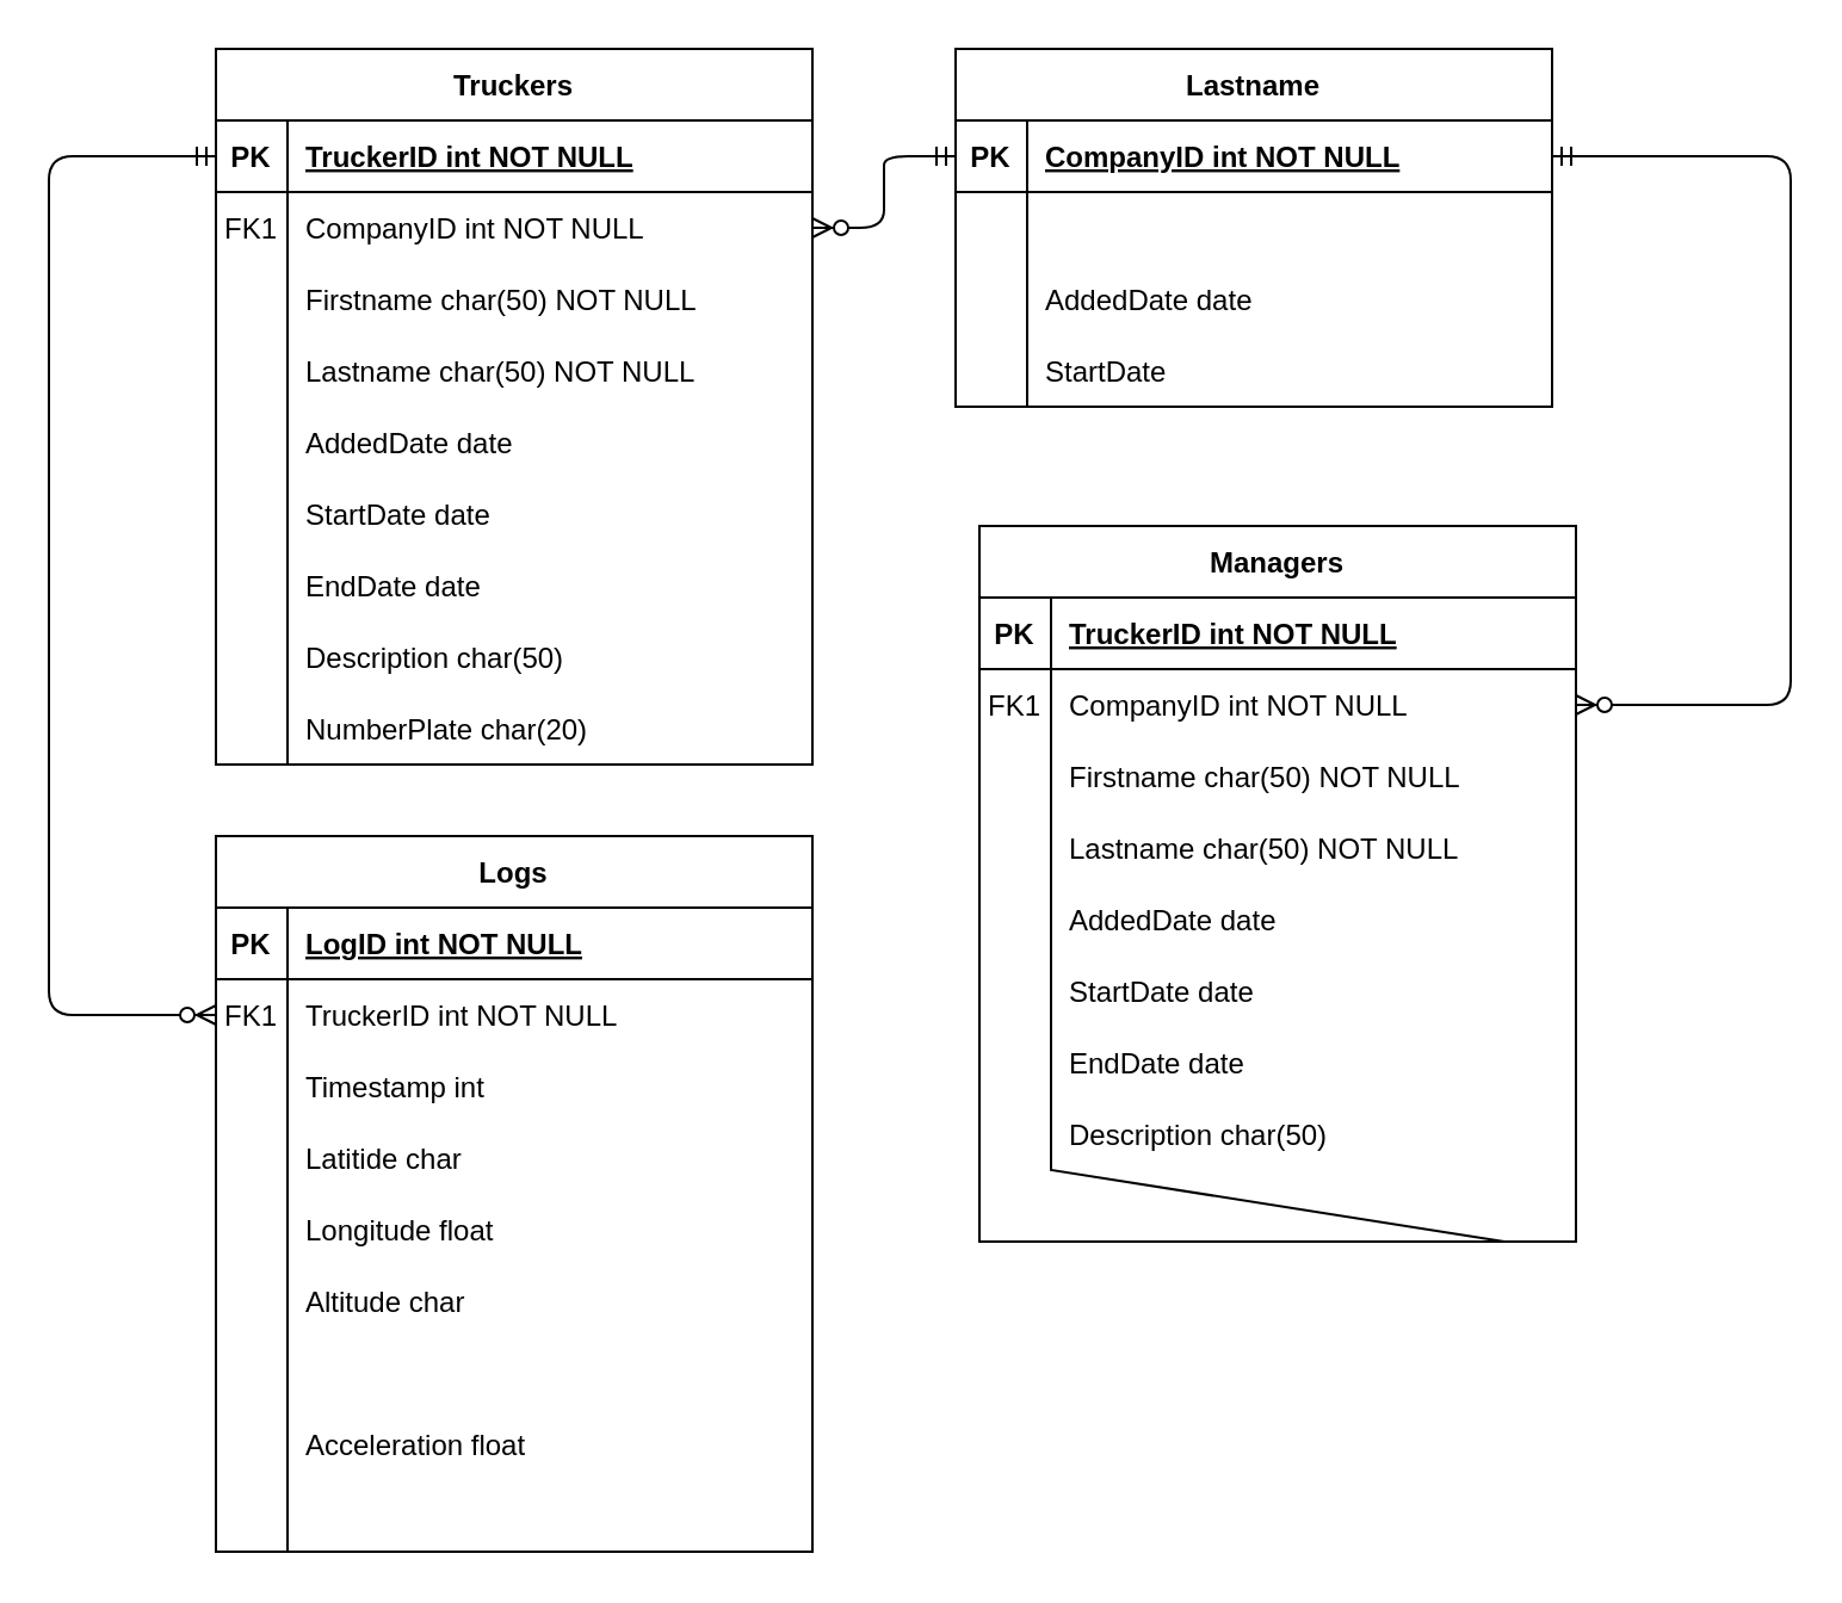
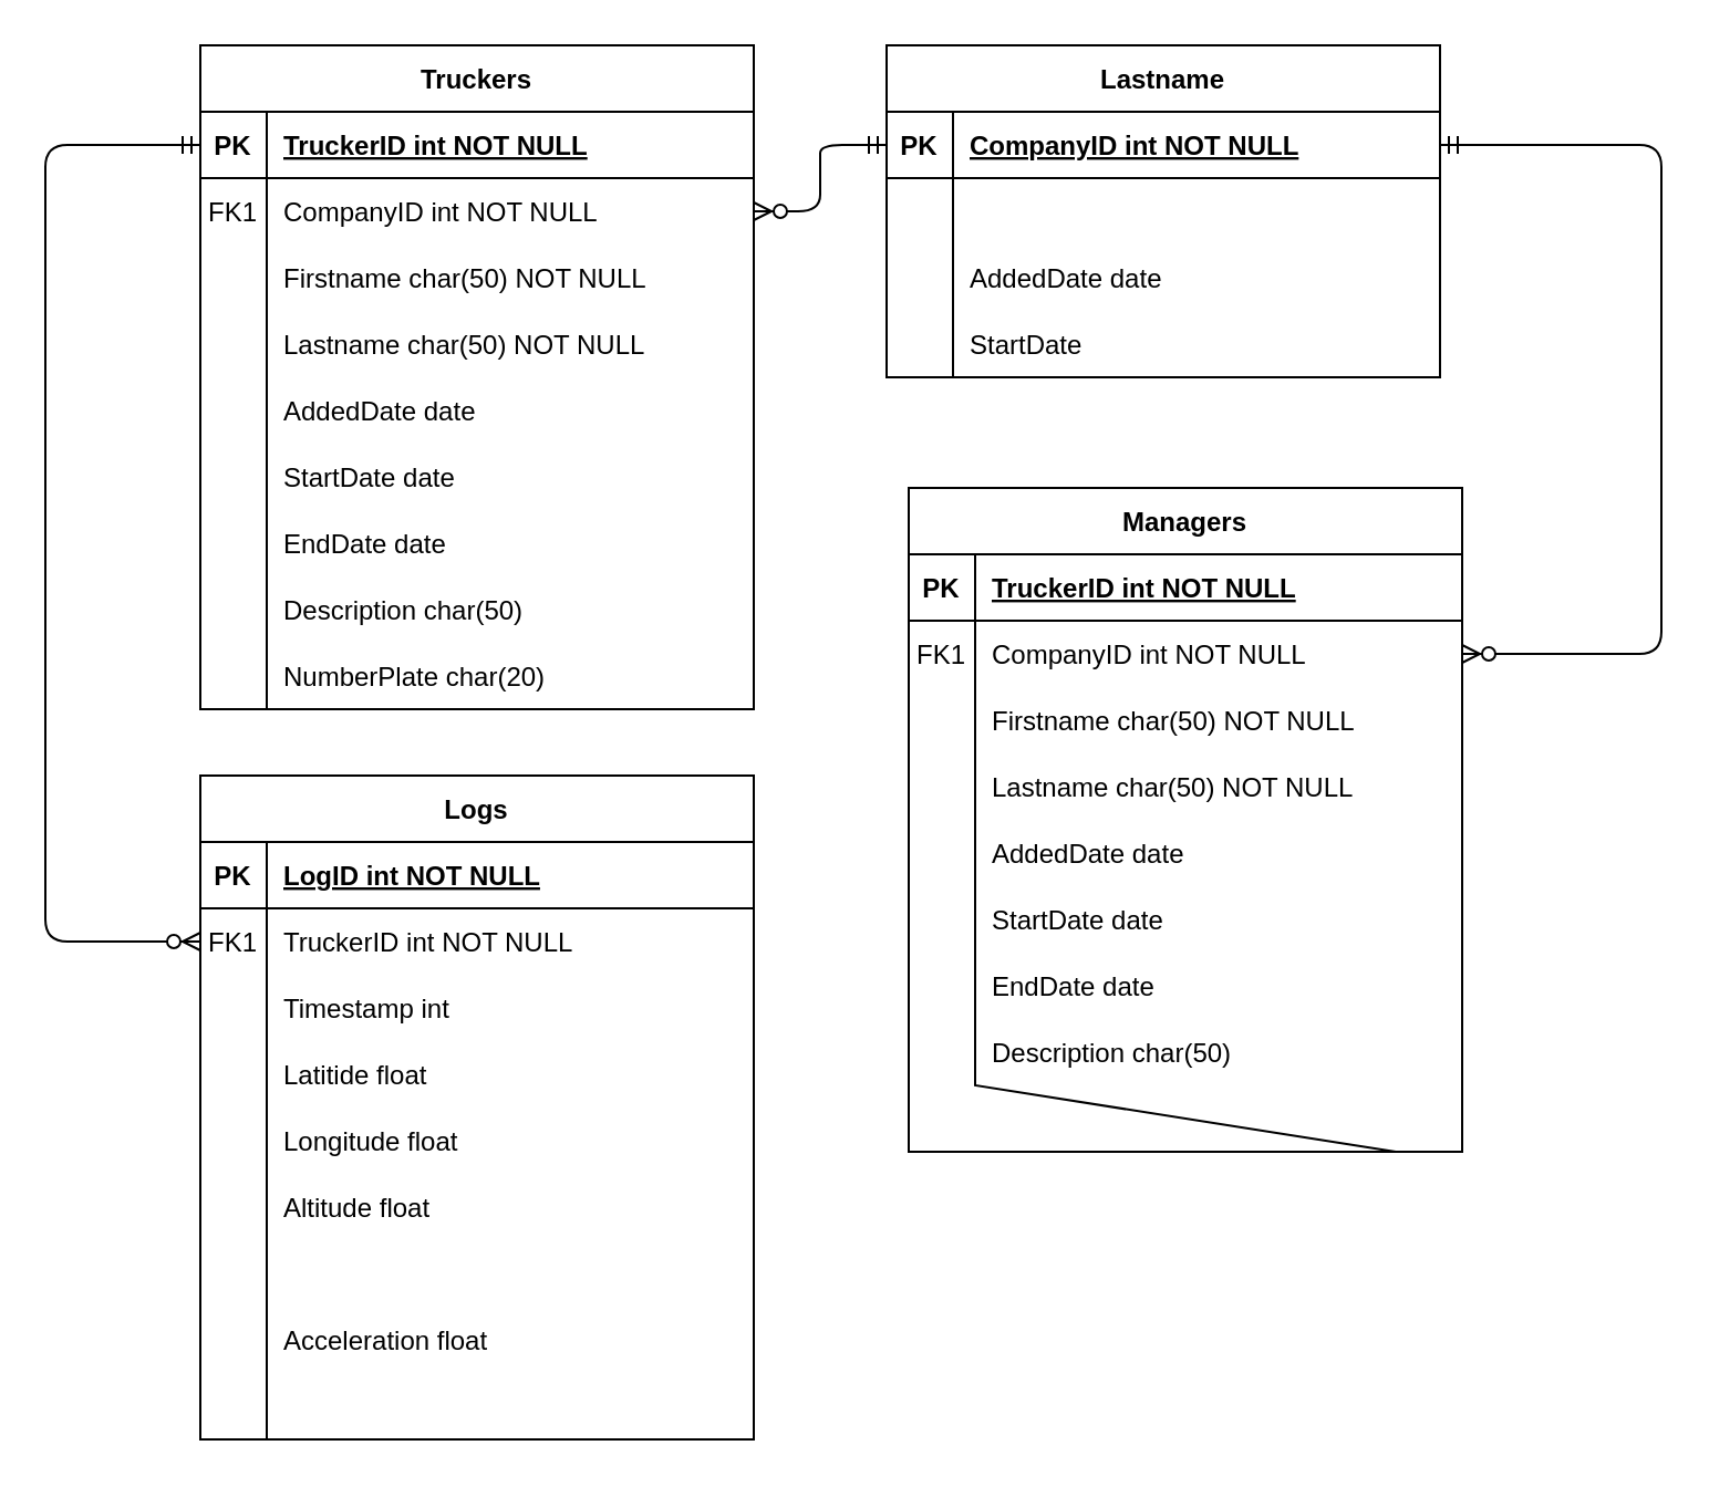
- <mxCell id="84" value="Latitide char" style="shape=partialRectangle;overflow=hidden;connectable=0;fillColor=none;top=0;left=0;bottom=0;right=0;align=left;spacingLeft=6;" vertex="1" parent="82"><mxGeometry x="30" width="220" height="30" as="geometry" /></mxCell>
+ <mxCell id="84" value="Latitide float" style="shape=partialRectangle;overflow=hidden;connectable=0;fillColor=none;top=0;left=0;bottom=0;right=0;align=left;spacingLeft=6;" vertex="1" parent="82"><mxGeometry x="30" width="220" height="30" as="geometry" /></mxCell>
- <mxCell id="90" value="Altitude char" style="shape=partialRectangle;overflow=hidden;connectable=0;fillColor=none;top=0;left=0;bottom=0;right=0;align=left;spacingLeft=6;" vertex="1" parent="88"><mxGeometry x="30" width="220" height="30" as="geometry" /></mxCell>
+ <mxCell id="90" value="Altitude float" style="shape=partialRectangle;overflow=hidden;connectable=0;fillColor=none;top=0;left=0;bottom=0;right=0;align=left;spacingLeft=6;" vertex="1" parent="88"><mxGeometry x="30" width="220" height="30" as="geometry" /></mxCell>
